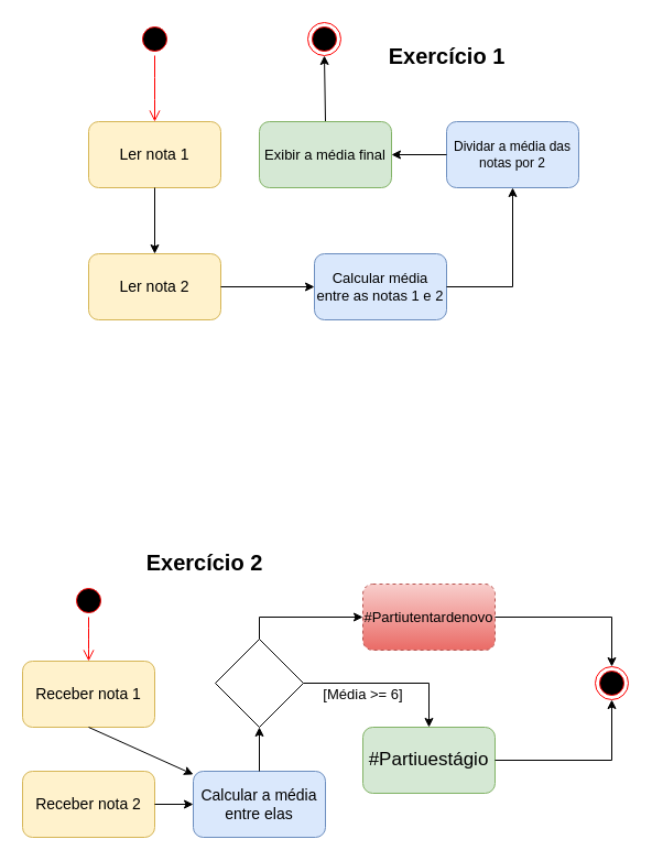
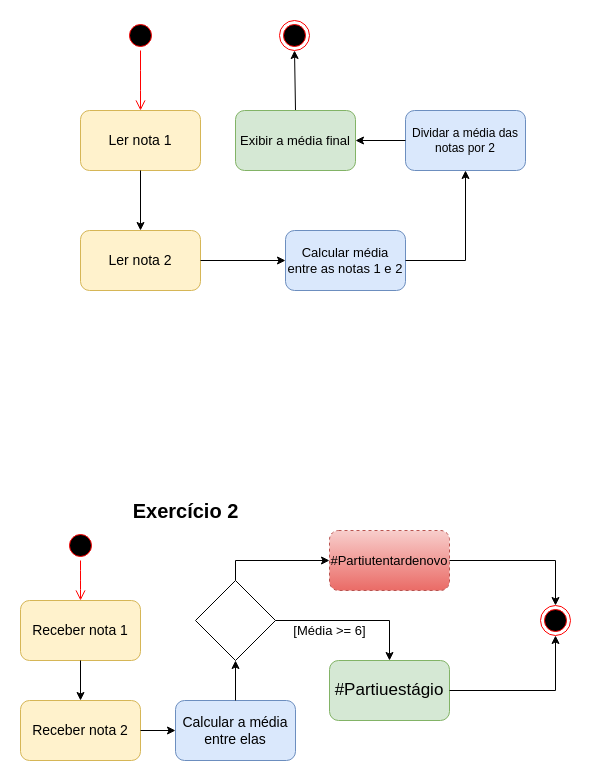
- <mxCell id="15" value="&lt;b&gt;&lt;font style=&quot;font-size: 20px&quot;&gt;Exercício 1&lt;/font&gt;&lt;/b&gt;" style="text;html=1;align=center;verticalAlign=middle;resizable=0;points=[];autosize=1;" vertex="1" parent="1"><mxGeometry x="345" y="40" width="120" height="20" as="geometry" /></mxCell>
- <mxCell id="20" value="" style="endArrow=classic;html=1;exitX=0.5;exitY=1;exitDx=0;exitDy=0;" edge="1" parent="1" source="18" target="21"><mxGeometry width="50" height="50" relative="1" as="geometry"><mxPoint x="305" y="730" as="sourcePoint" /><mxPoint x="355" y="680" as="targetPoint" /></mxGeometry></mxCell>
+ <mxCell id="20" value="" style="endArrow=classic;html=1;exitX=0.5;exitY=1;exitDx=0;exitDy=0;entryX=0.5;entryY=0;entryDx=0;entryDy=0;" edge="1" parent="1" source="18" target="19"><mxGeometry width="50" height="50" relative="1" as="geometry"><mxPoint x="305" y="730" as="sourcePoint" /><mxPoint x="355" y="680" as="targetPoint" /></mxGeometry></mxCell>
